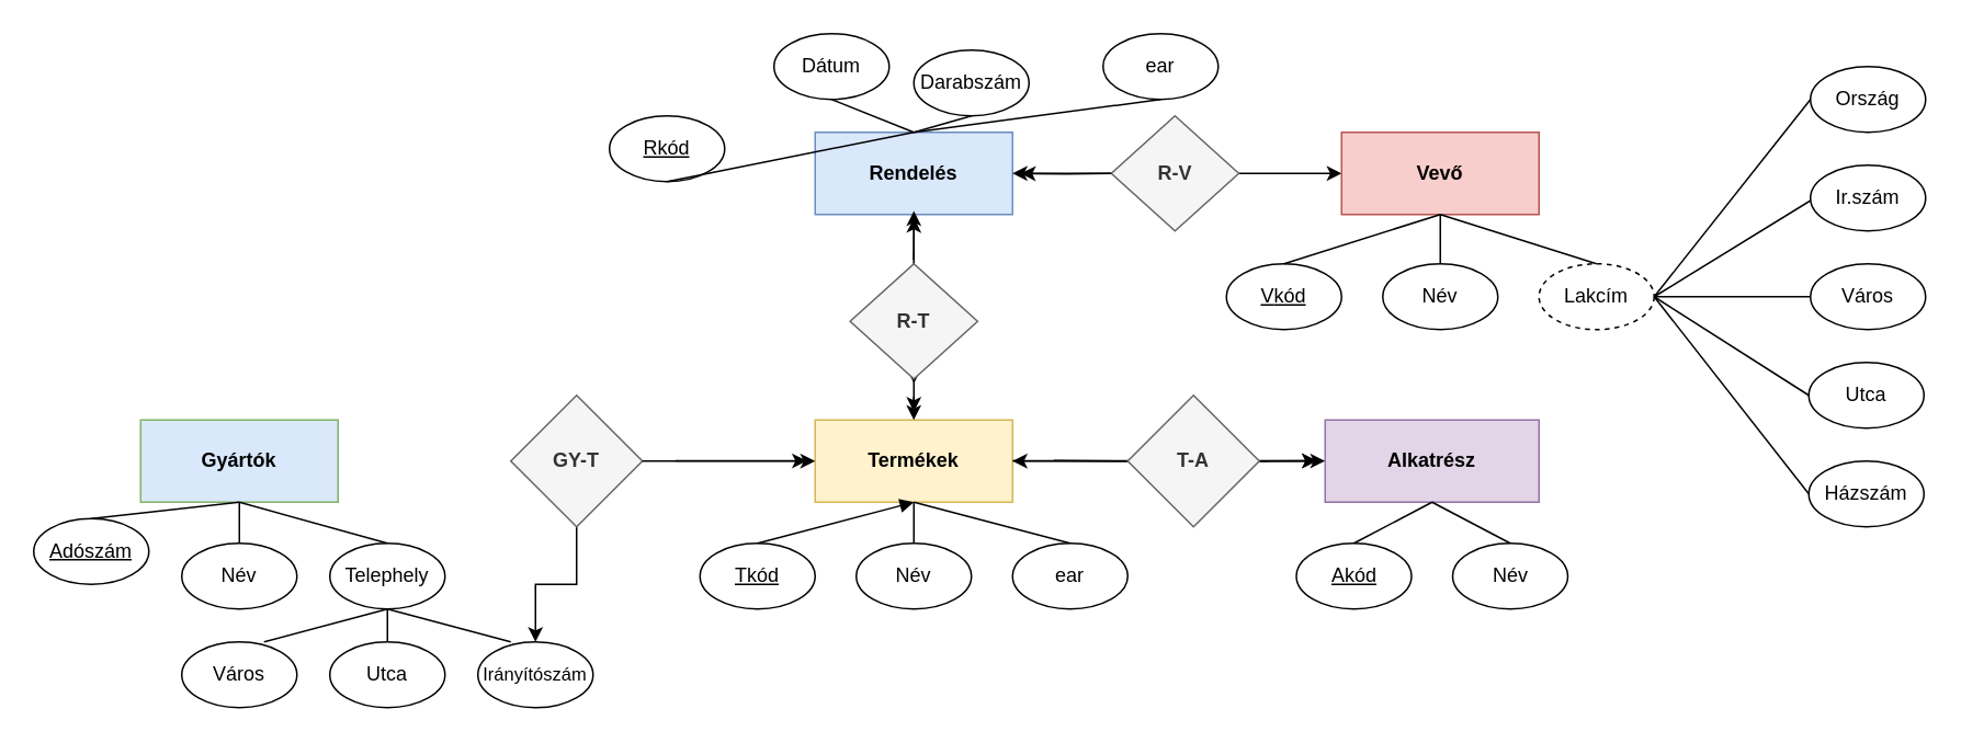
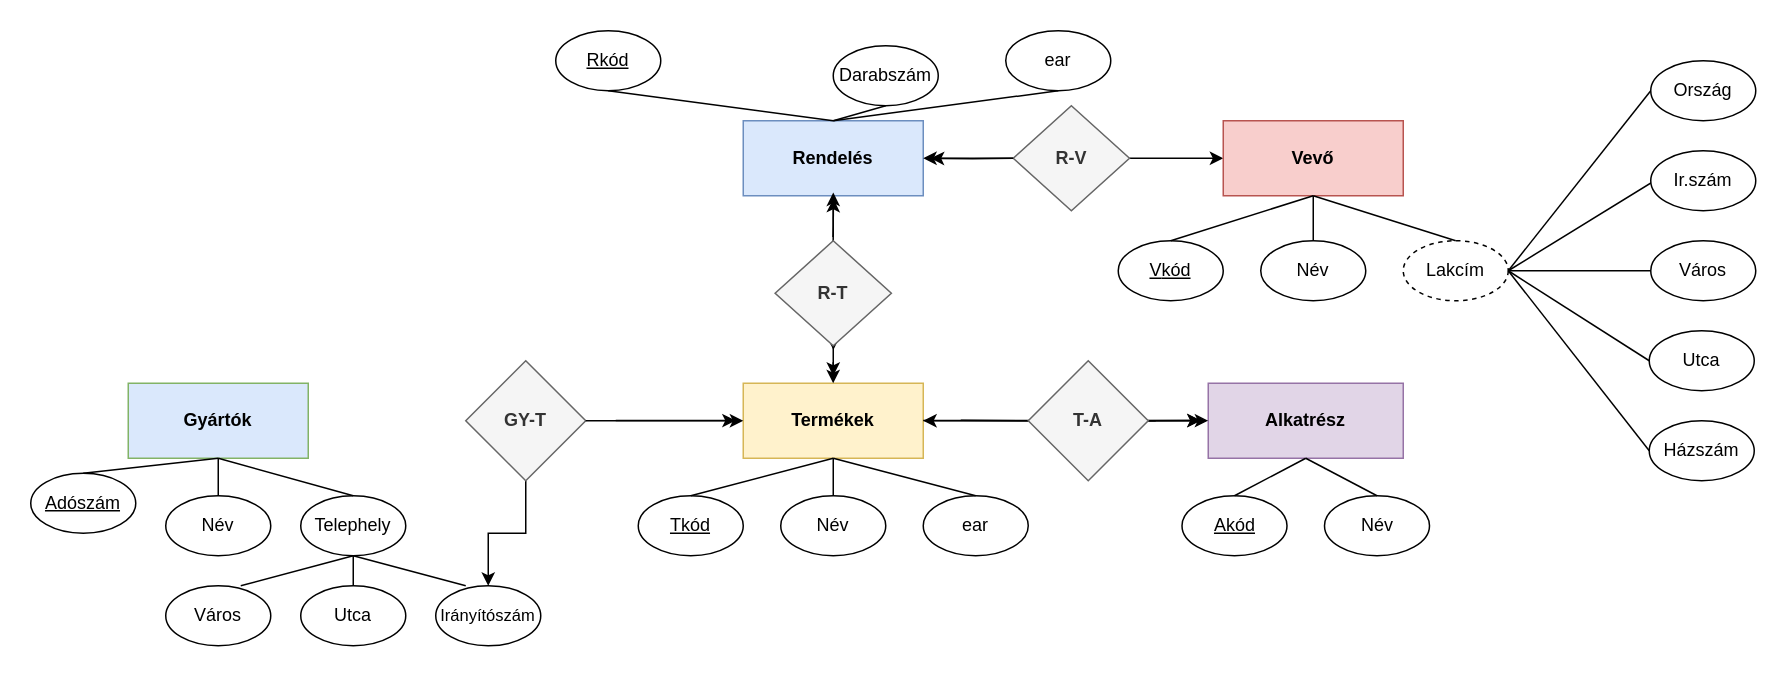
- <mxCell id="40" value="Dátum" style="ellipse;whiteSpace=wrap;html=1;" parent="1" vertex="1"><mxGeometry x="470" y="20" width="70" height="40" as="geometry" /></mxCell>
- <mxCell id="43" value="" style="endArrow=none;html=1;rounded=0;exitX=0.5;exitY=1;exitDx=0;exitDy=0;entryX=0.5;entryY=0;entryDx=0;entryDy=0;" parent="1" source="40" target="32" edge="1"><mxGeometry width="50" height="50" relative="1" as="geometry"><mxPoint x="450" y="30" as="sourcePoint" /><mxPoint x="475" y="80" as="targetPoint" /></mxGeometry></mxCell>
- <mxCell id="38" value="&lt;u&gt;Rkód&lt;/u&gt;" style="ellipse;whiteSpace=wrap;html=1;" parent="1" vertex="1"><mxGeometry x="370" y="70" width="70" height="40" as="geometry" /></mxCell>
+ <mxCell id="38" value="&lt;u&gt;Rkód&lt;/u&gt;" style="ellipse;whiteSpace=wrap;html=1;" parent="1" vertex="1"><mxGeometry x="370" y="20" width="70" height="40" as="geometry" /></mxCell>
- <mxCell id="19" value="" style="endArrow=block;html=1;rounded=0;entryX=0.5;entryY=1;entryDx=0;entryDy=0;exitX=0.5;exitY=0;exitDx=0;exitDy=0;" parent="1" source="14" target="5" edge="1"><mxGeometry width="50" height="50" relative="1" as="geometry"><mxPoint x="325" y="380" as="sourcePoint" /><mxPoint x="375" y="330" as="targetPoint" /></mxGeometry></mxCell>
+ <mxCell id="19" value="" style="endArrow=none;html=1;rounded=0;entryX=0.5;entryY=1;entryDx=0;entryDy=0;exitX=0.5;exitY=0;exitDx=0;exitDy=0;" parent="1" source="14" target="5" edge="1"><mxGeometry width="50" height="50" relative="1" as="geometry"><mxPoint x="325" y="380" as="sourcePoint" /><mxPoint x="375" y="330" as="targetPoint" /></mxGeometry></mxCell>
